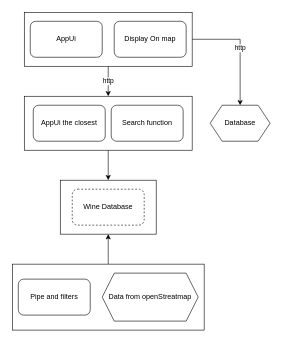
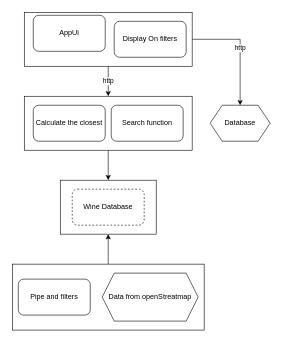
- <mxCell id="5" value="AppUi" style="rounded=1;whiteSpace=wrap;html=1;" vertex="1" parent="1"><mxGeometry x="50" y="35" width="120" height="60" as="geometry" /></mxCell>
+ <mxCell id="5" value="AppUi" style="rounded=1;whiteSpace=wrap;html=1;" vertex="1" parent="1"><mxGeometry x="55" y="25" width="120" height="60" as="geometry" /></mxCell>
- <mxCell id="16" value="Display On map" style="rounded=1;whiteSpace=wrap;html=1;" vertex="1" parent="1"><mxGeometry x="190" y="35" width="120" height="60" as="geometry" /></mxCell>
+ <mxCell id="16" value="Display On filters" style="rounded=1;whiteSpace=wrap;html=1;" vertex="1" parent="1"><mxGeometry x="190" y="35" width="120" height="60" as="geometry" /></mxCell>
- <mxCell id="8" value="AppUi the closest" style="rounded=1;whiteSpace=wrap;html=1;" vertex="1" parent="1"><mxGeometry x="55" y="175" width="120" height="60" as="geometry" /></mxCell>
+ <mxCell id="8" value="Calculate the closest" style="rounded=1;whiteSpace=wrap;html=1;" vertex="1" parent="1"><mxGeometry x="55" y="175" width="120" height="60" as="geometry" /></mxCell>
